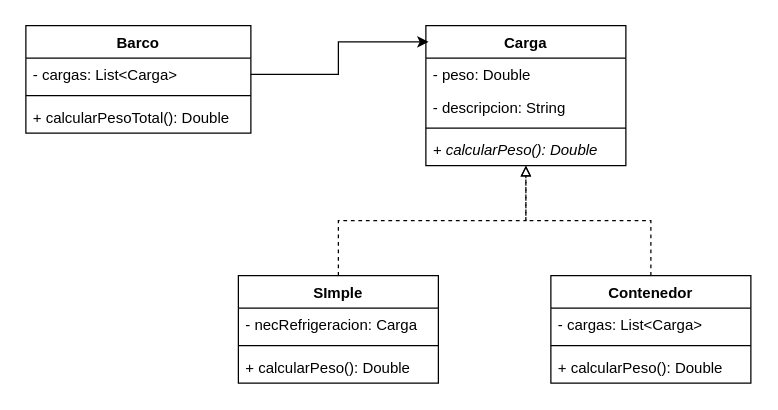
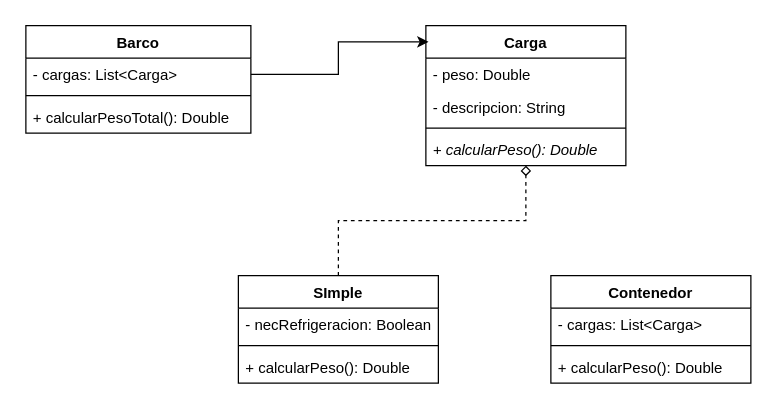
- <mxCell id="2" style="edgeStyle=orthogonalEdgeStyle;rounded=0;orthogonalLoop=1;jettySize=auto;html=1;dashed=1;endArrow=block;endFill=0;" edge="1" parent="1" source="3" target="7"><mxGeometry relative="1" as="geometry" /></mxCell>
+ <mxCell id="2" style="edgeStyle=orthogonalEdgeStyle;rounded=0;orthogonalLoop=1;jettySize=auto;html=1;dashed=1;endArrow=diamond;endFill=0;" edge="1" parent="1" source="3" target="7"><mxGeometry relative="1" as="geometry" /></mxCell>
- <mxCell id="12" value="" style="edgeStyle=orthogonalEdgeStyle;rounded=0;orthogonalLoop=1;jettySize=auto;html=1;dashed=1;endArrow=block;endFill=0;" edge="1" parent="1" source="13" target="7"><mxGeometry relative="1" as="geometry" /></mxCell>
- <mxCell id="4" value="- necRefrigeracion: Carga" style="text;strokeColor=none;fillColor=none;align=left;verticalAlign=top;spacingLeft=4;spacingRight=4;overflow=hidden;rotatable=0;points=[[0,0.5],[1,0.5]];portConstraint=eastwest;" vertex="1" parent="3"><mxGeometry y="26" width="160" height="26" as="geometry" /></mxCell>
+ <mxCell id="4" value="- necRefrigeracion: Boolean" style="text;strokeColor=none;fillColor=none;align=left;verticalAlign=top;spacingLeft=4;spacingRight=4;overflow=hidden;rotatable=0;points=[[0,0.5],[1,0.5]];portConstraint=eastwest;" vertex="1" parent="3"><mxGeometry y="26" width="160" height="26" as="geometry" /></mxCell>
